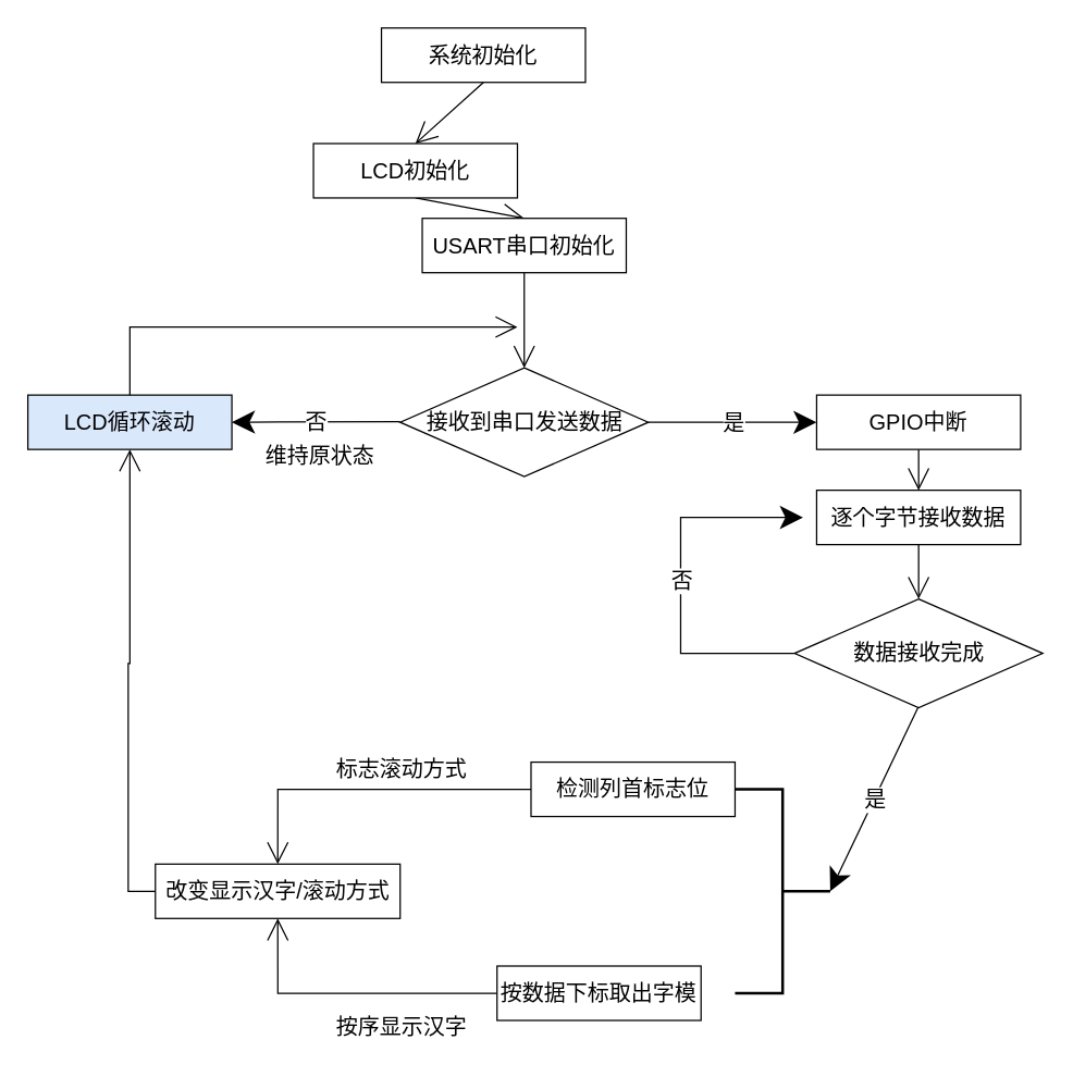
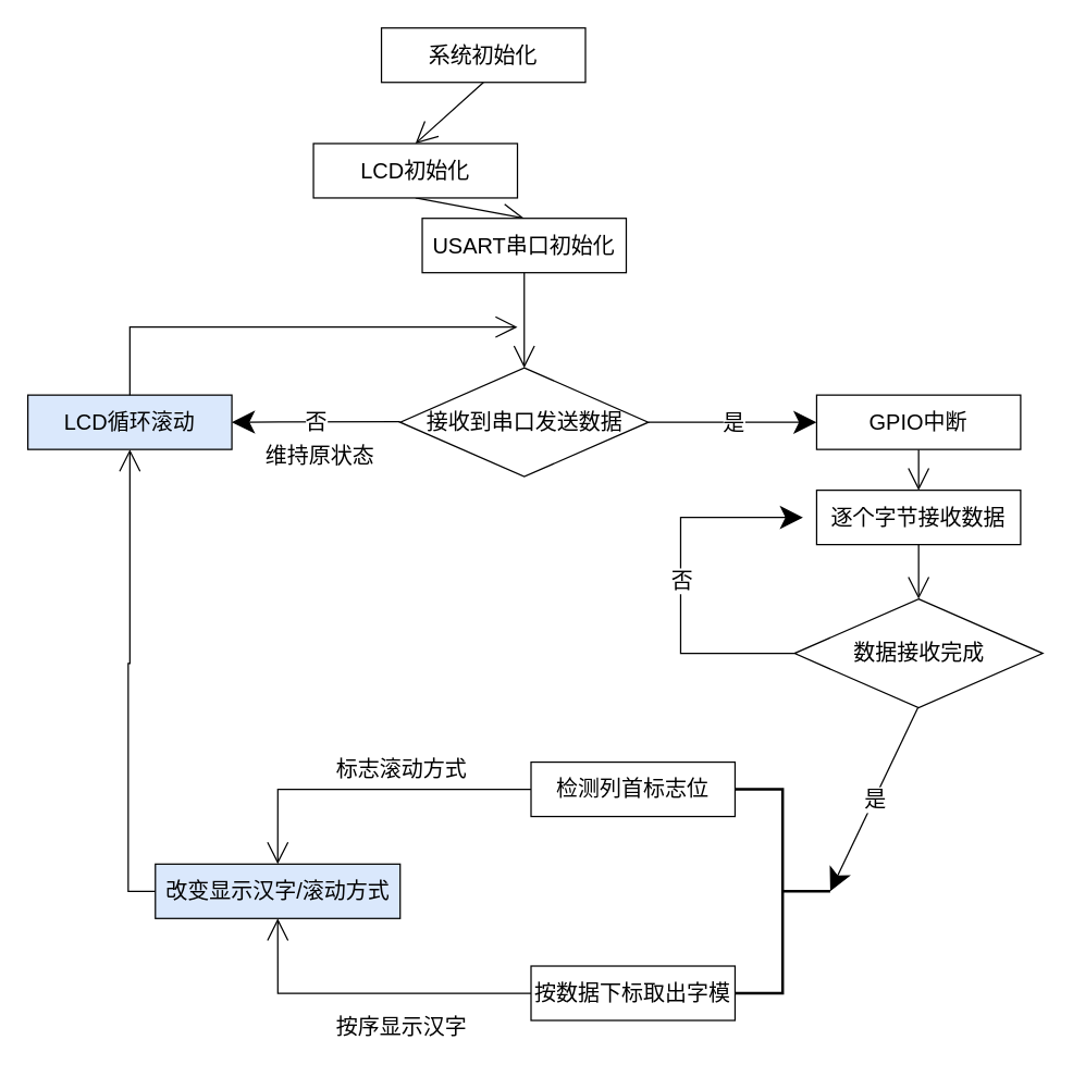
- <mxCell id="31" value="改变显示汉字/滚动方式" style="rounded=0;whiteSpace=wrap;html=1;hachureGap=4;fontSize=16;" parent="1" vertex="1"><mxGeometry x="113.75" y="635" width="180" height="40" as="geometry" /></mxCell>
+ <mxCell id="31" value="改变显示汉字/滚动方式" style="rounded=0;whiteSpace=wrap;html=1;hachureGap=4;fontSize=16;fillColor=#dae8fc;" parent="1" vertex="1"><mxGeometry x="113.75" y="635" width="180" height="40" as="geometry" /></mxCell>
- <mxCell id="26" value="按数据下标取出字模" style="rounded=0;whiteSpace=wrap;html=1;hachureGap=4;fontSize=16;" parent="1" vertex="1"><mxGeometry x="365" y="710" width="150" height="40" as="geometry" /></mxCell>
+ <mxCell id="26" value="按数据下标取出字模" style="rounded=0;whiteSpace=wrap;html=1;hachureGap=4;fontSize=16;" parent="1" vertex="1"><mxGeometry x="390" y="710" width="150" height="40" as="geometry" /></mxCell>
